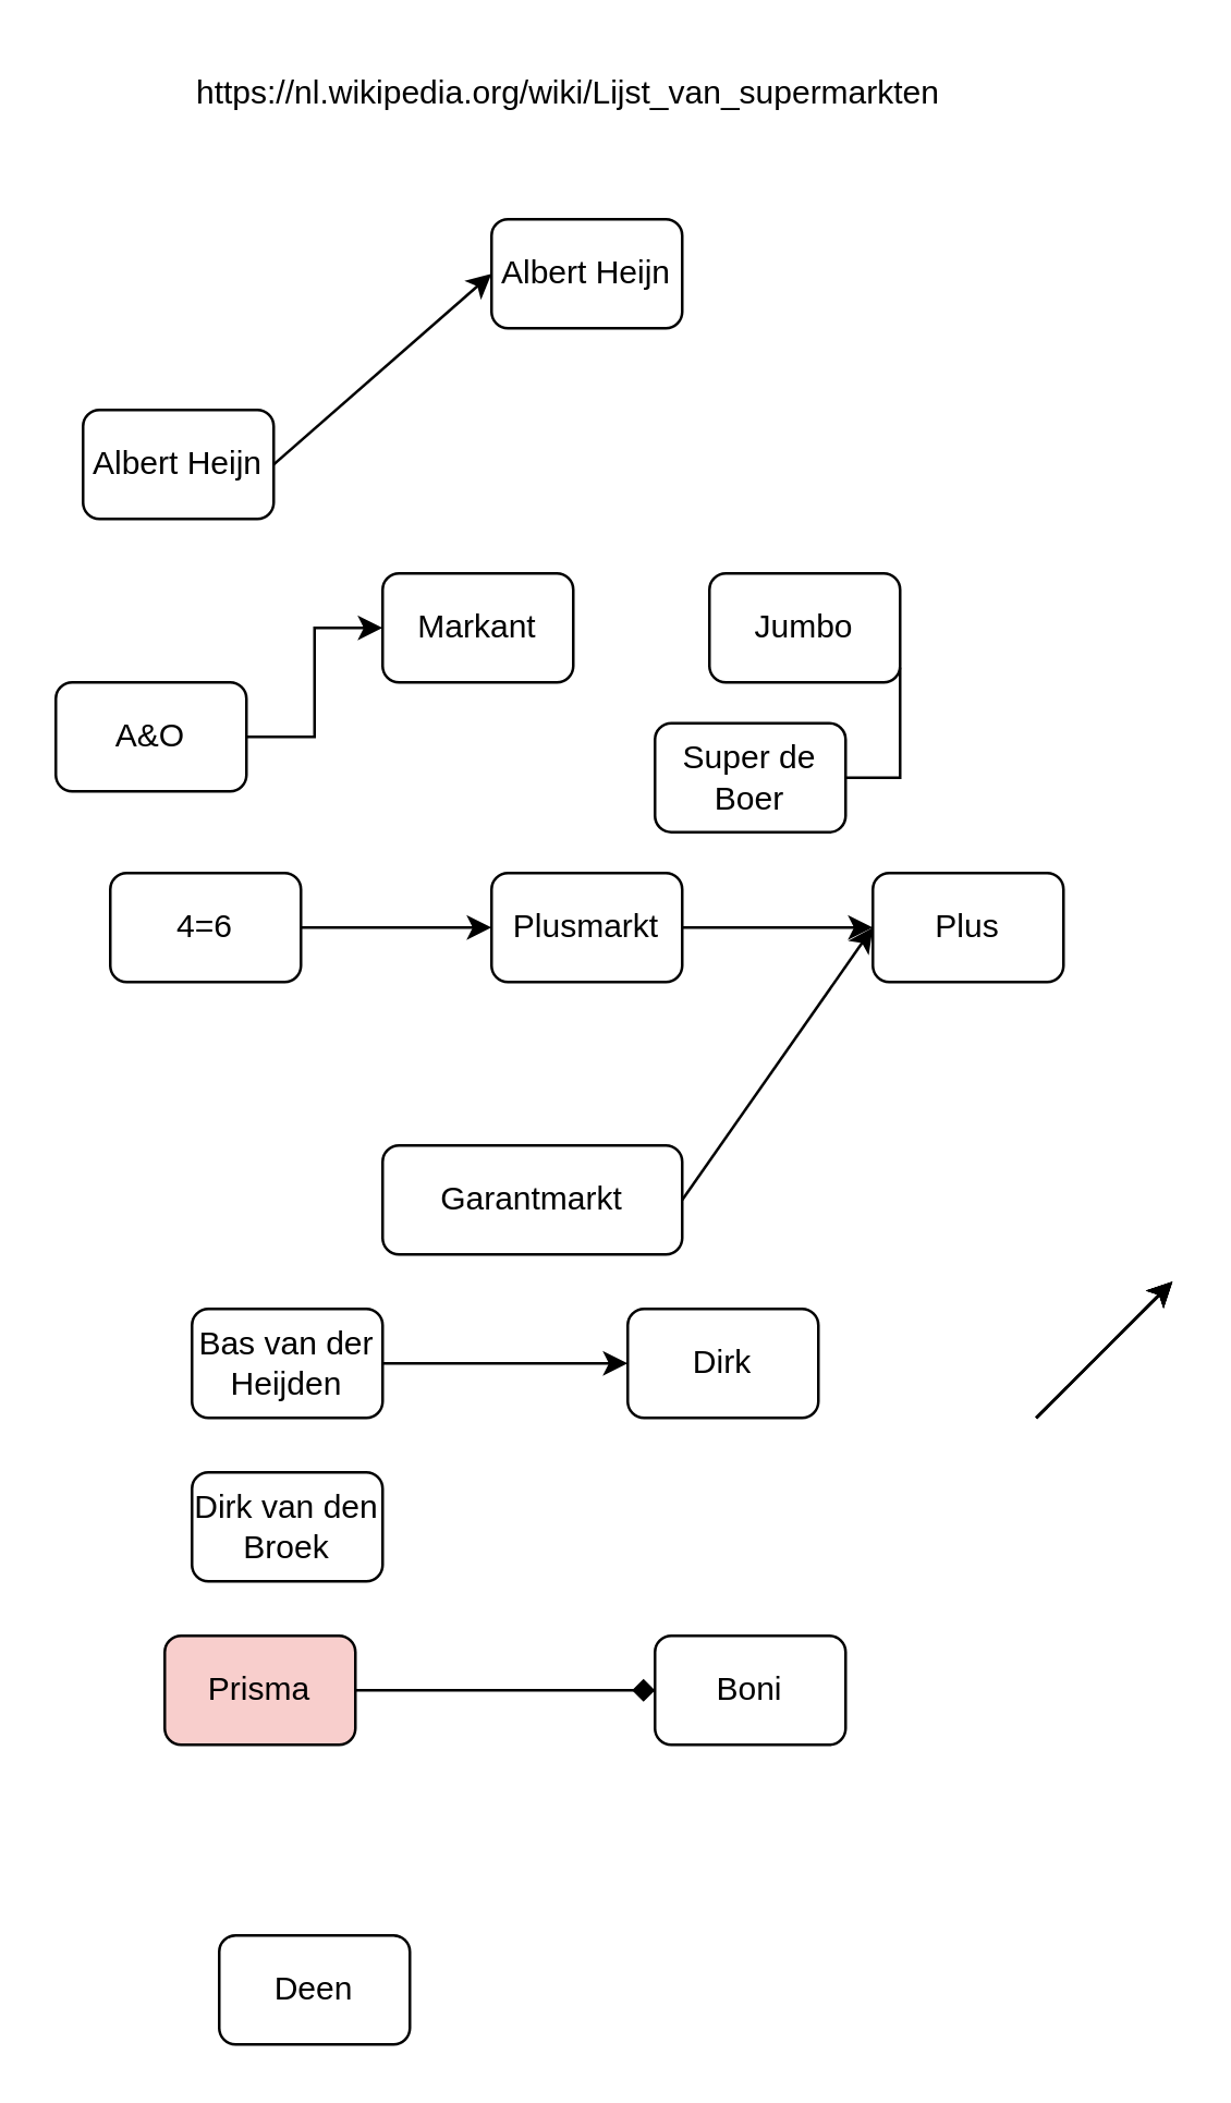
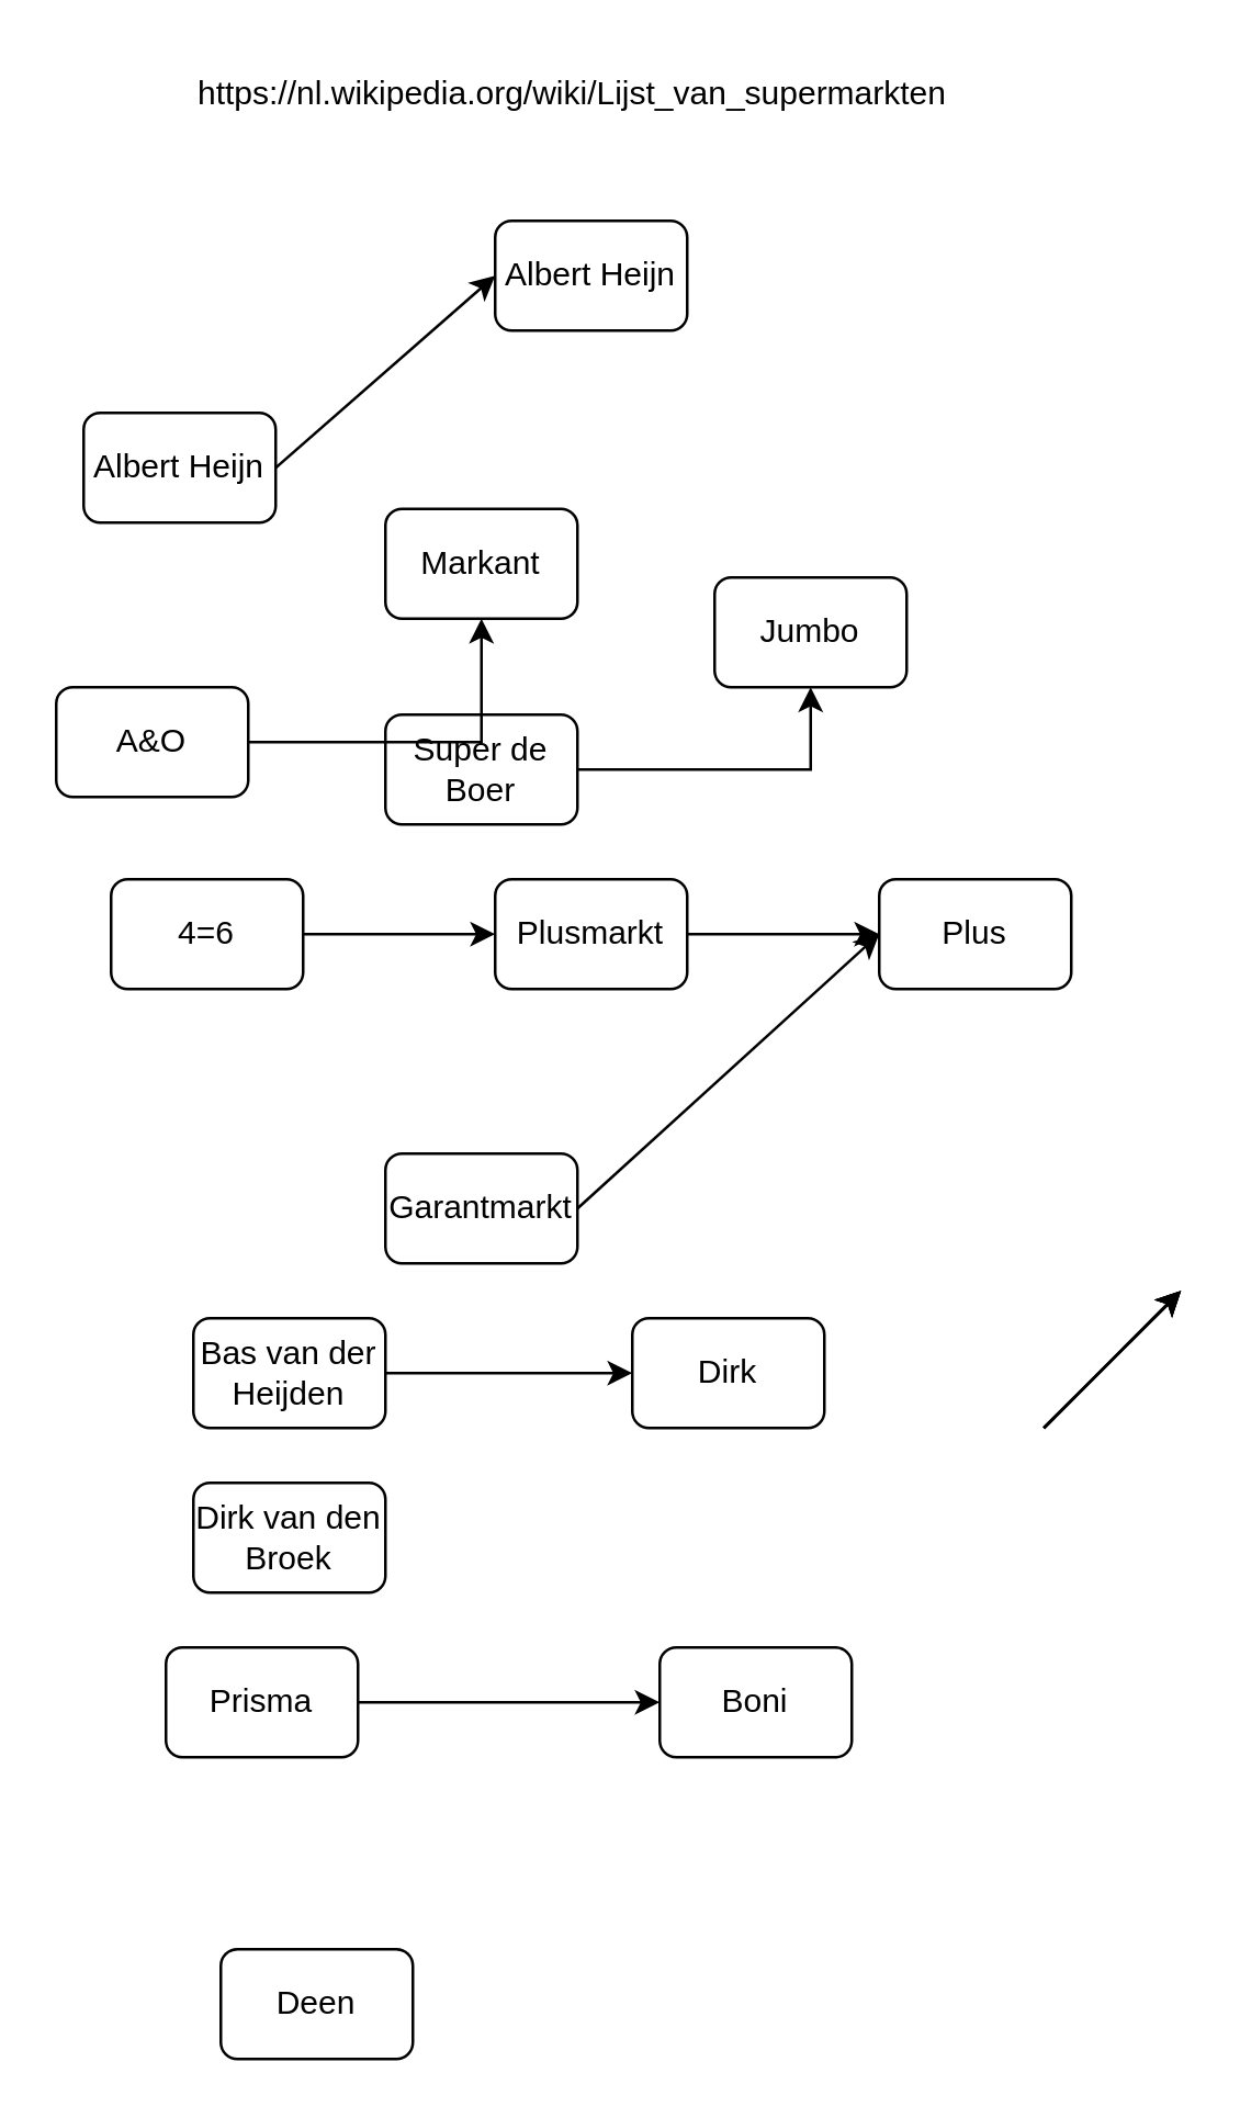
- <mxCell id="25" value="Markant" style="rounded=1;whiteSpace=wrap;html=1;" vertex="1" parent="1"><mxGeometry x="140" y="210" width="70" height="40" as="geometry" /></mxCell>
+ <mxCell id="25" value="Markant" style="rounded=1;whiteSpace=wrap;html=1;" vertex="1" parent="1"><mxGeometry x="140" y="185" width="70" height="40" as="geometry" /></mxCell>
- <mxCell id="22" value="Super de Boer" style="rounded=1;whiteSpace=wrap;html=1;" vertex="1" parent="1"><mxGeometry x="240" y="265" width="70" height="40" as="geometry" /></mxCell>
+ <mxCell id="22" value="Super de Boer" style="rounded=1;whiteSpace=wrap;html=1;" vertex="1" parent="1"><mxGeometry x="140" y="260" width="70" height="40" as="geometry" /></mxCell>
- <mxCell id="13" value="Garantmarkt" style="rounded=1;whiteSpace=wrap;html=1;" parent="1" vertex="1"><mxGeometry x="140" y="420" width="110" height="40" as="geometry" /></mxCell>
+ <mxCell id="13" value="Garantmarkt" style="rounded=1;whiteSpace=wrap;html=1;" parent="1" vertex="1"><mxGeometry x="140" y="420" width="70" height="40" as="geometry" /></mxCell>
- <mxCell id="17" value="Prisma" style="rounded=1;whiteSpace=wrap;html=1;fillColor=#f8cecc;" vertex="1" parent="1"><mxGeometry x="60" y="600" width="70" height="40" as="geometry" /></mxCell>
+ <mxCell id="17" value="Prisma" style="rounded=1;whiteSpace=wrap;html=1;" vertex="1" parent="1"><mxGeometry x="60" y="600" width="70" height="40" as="geometry" /></mxCell>
- <mxCell id="19" value="" style="endArrow=diamond;html=1;exitX=1;exitY=0.5;exitDx=0;exitDy=0;entryX=0;entryY=0.5;entryDx=0;entryDy=0;" edge="1" parent="1" source="17" target="16"><mxGeometry width="50" height="50" relative="1" as="geometry"><mxPoint x="120" y="610" as="sourcePoint" /><mxPoint x="230" y="610" as="targetPoint" /></mxGeometry></mxCell>
+ <mxCell id="19" value="" style="endArrow=classic;html=1;exitX=1;exitY=0.5;exitDx=0;exitDy=0;entryX=0;entryY=0.5;entryDx=0;entryDy=0;" edge="1" parent="1" source="17" target="16"><mxGeometry width="50" height="50" relative="1" as="geometry"><mxPoint x="120" y="610" as="sourcePoint" /><mxPoint x="230" y="610" as="targetPoint" /></mxGeometry></mxCell>
